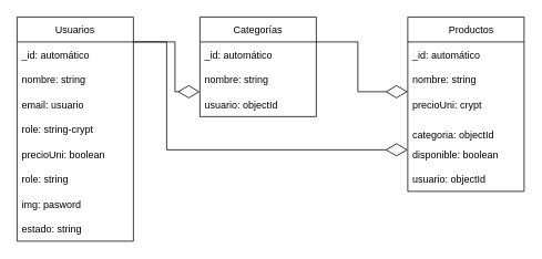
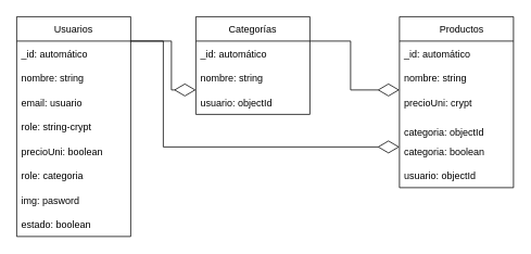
- <mxCell id="20" value="disponible: boolean" style="text;strokeColor=none;fillColor=none;align=left;verticalAlign=middle;spacingLeft=4;spacingRight=4;overflow=hidden;points=[[0,0.5],[1,0.5]];portConstraint=eastwest;rotatable=0;" vertex="1" parent="15"><mxGeometry y="150" width="140" height="30" as="geometry" /></mxCell>
+ <mxCell id="20" value="categoria: boolean" style="text;strokeColor=none;fillColor=none;align=left;verticalAlign=middle;spacingLeft=4;spacingRight=4;overflow=hidden;points=[[0,0.5],[1,0.5]];portConstraint=eastwest;rotatable=0;" vertex="1" parent="15"><mxGeometry y="150" width="140" height="30" as="geometry" /></mxCell>
- <mxCell id="8" value="role: string" style="text;strokeColor=none;fillColor=none;align=left;verticalAlign=middle;spacingLeft=4;spacingRight=4;overflow=hidden;points=[[0,0.5],[1,0.5]];portConstraint=eastwest;rotatable=0;" vertex="1" parent="2"><mxGeometry y="180" width="140" height="30" as="geometry" /></mxCell>
+ <mxCell id="8" value="role: categoria" style="text;strokeColor=none;fillColor=none;align=left;verticalAlign=middle;spacingLeft=4;spacingRight=4;overflow=hidden;points=[[0,0.5],[1,0.5]];portConstraint=eastwest;rotatable=0;" vertex="1" parent="2"><mxGeometry y="180" width="140" height="30" as="geometry" /></mxCell>
- <mxCell id="10" value="estado: string" style="text;strokeColor=none;fillColor=none;align=left;verticalAlign=middle;spacingLeft=4;spacingRight=4;overflow=hidden;points=[[0,0.5],[1,0.5]];portConstraint=eastwest;rotatable=0;" vertex="1" parent="2"><mxGeometry y="240" width="140" height="30" as="geometry" /></mxCell>
+ <mxCell id="10" value="estado: boolean" style="text;strokeColor=none;fillColor=none;align=left;verticalAlign=middle;spacingLeft=4;spacingRight=4;overflow=hidden;points=[[0,0.5],[1,0.5]];portConstraint=eastwest;rotatable=0;" vertex="1" parent="2"><mxGeometry y="240" width="140" height="30" as="geometry" /></mxCell>
